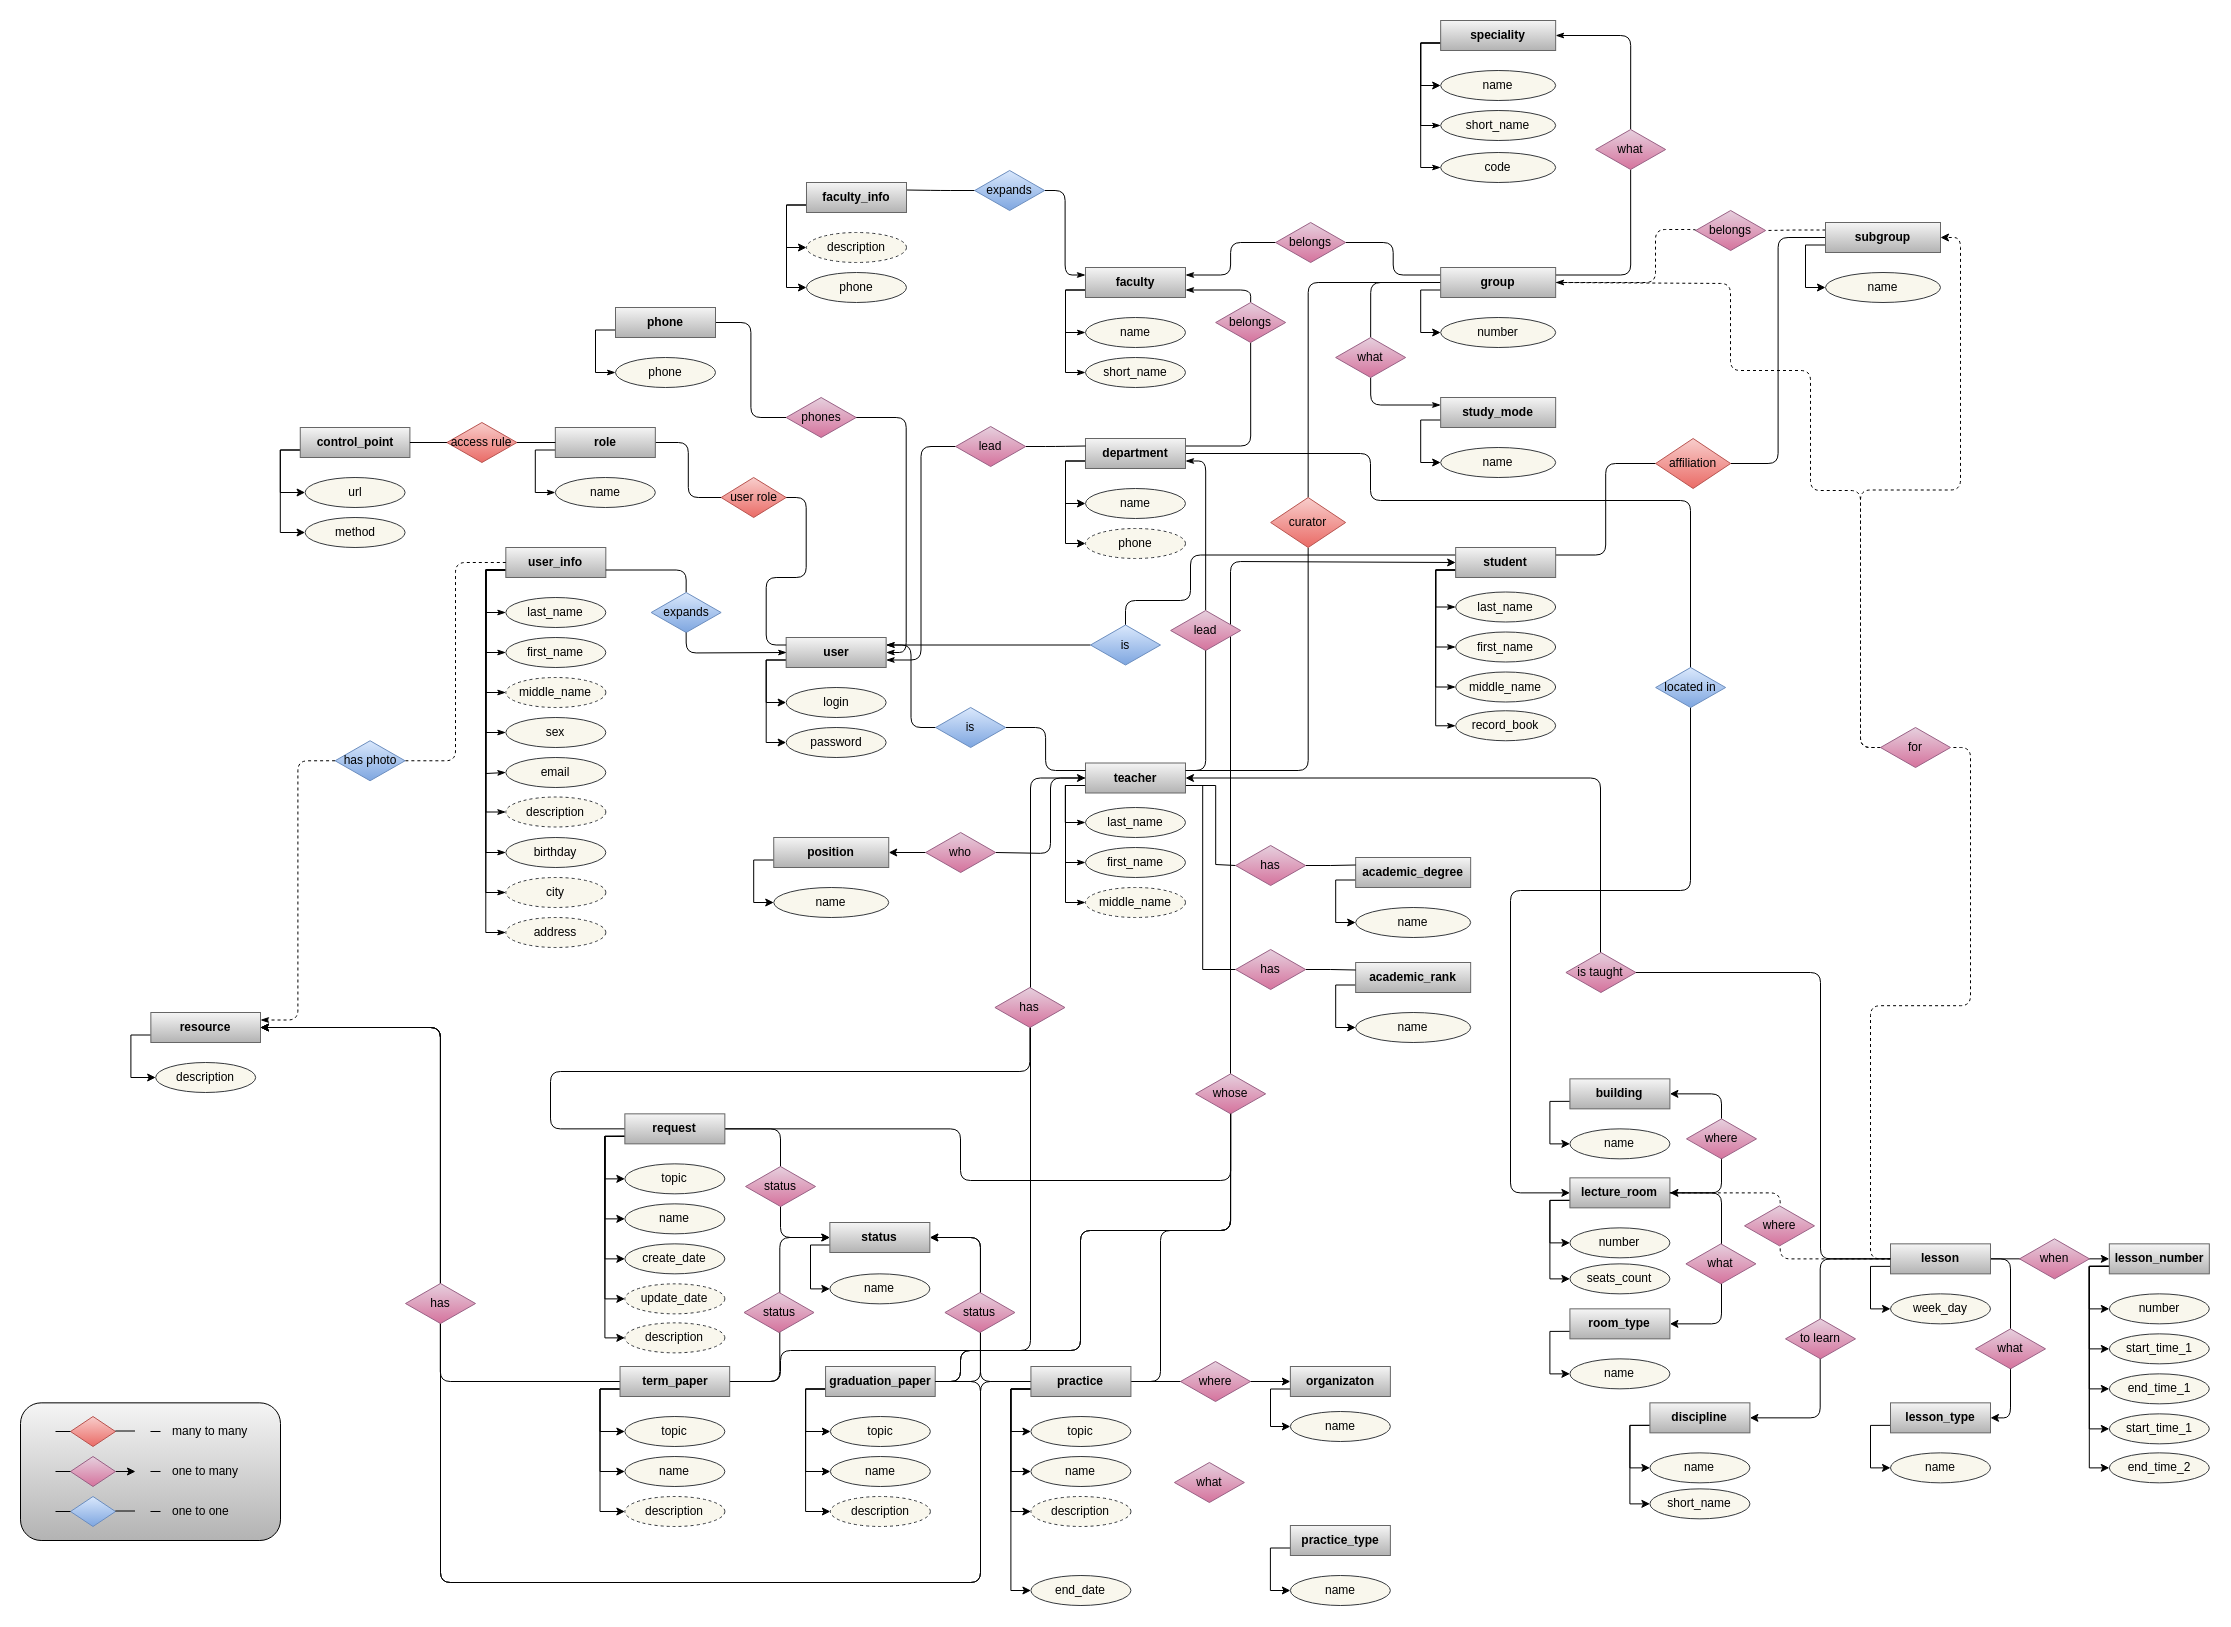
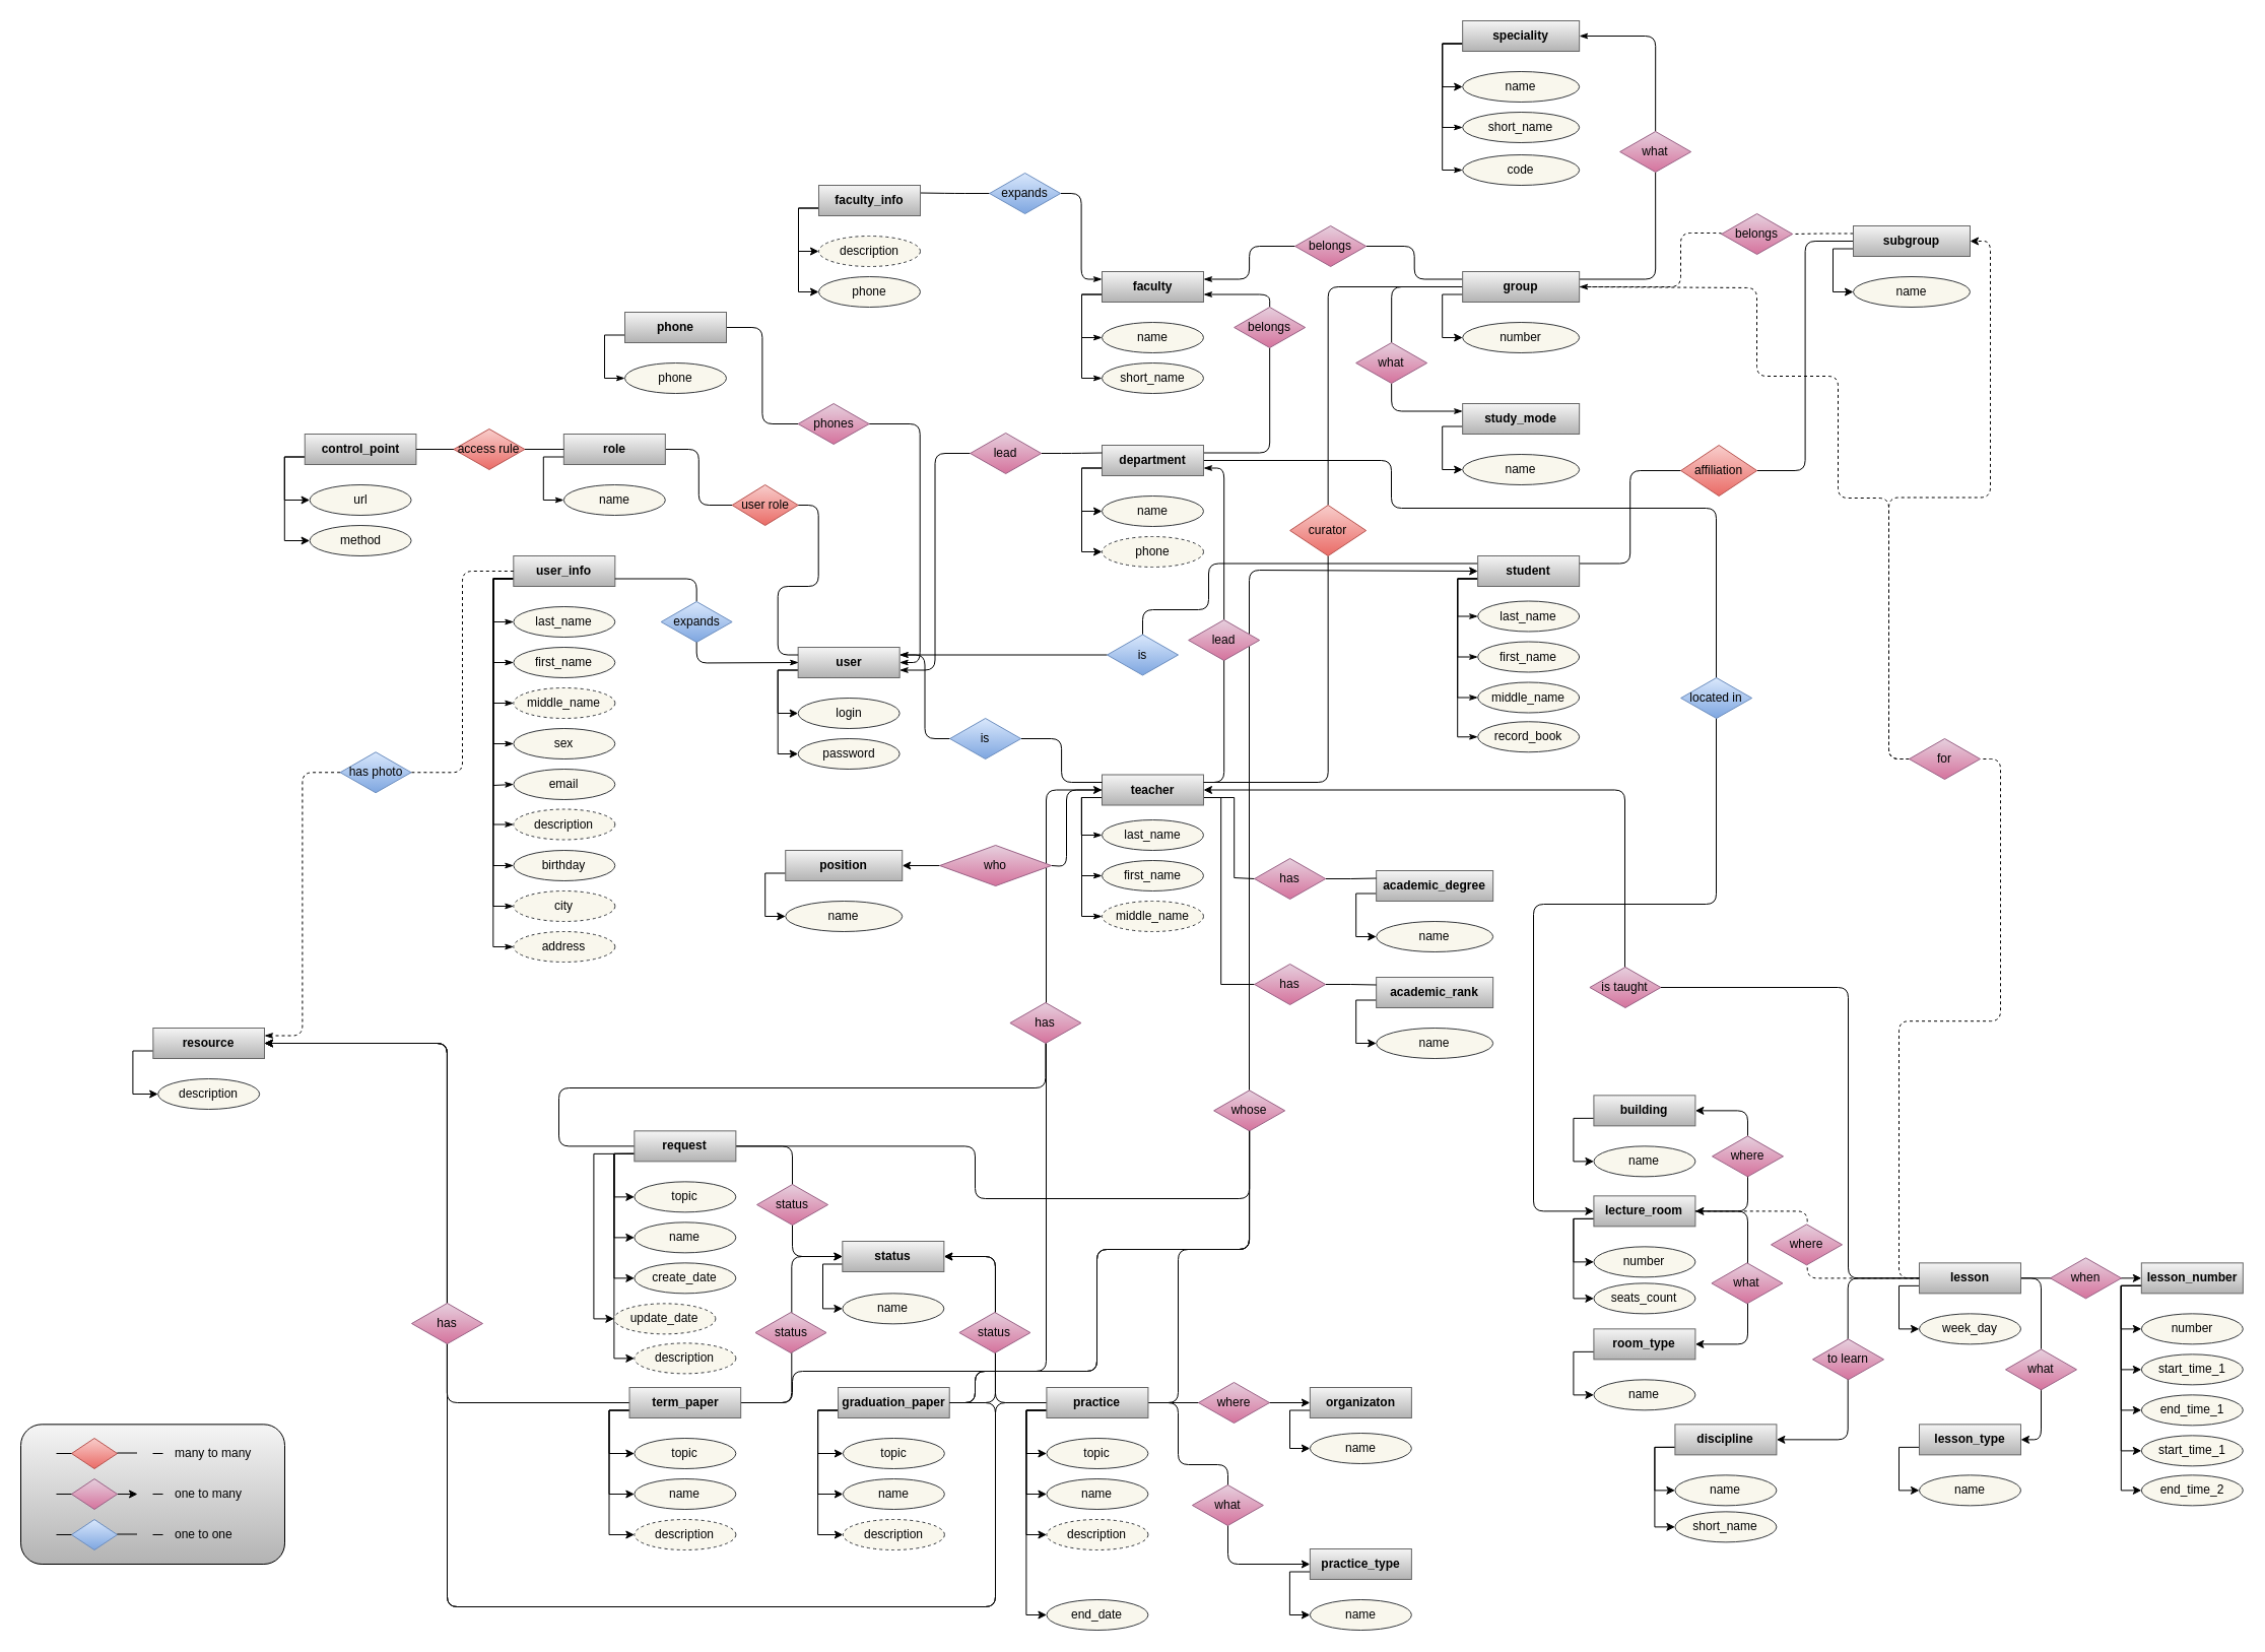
- <mxCell id="209" value="who" style="rhombus;whiteSpace=wrap;html=1;fillColor=#e6d0de;strokeColor=#996185;gradientColor=#d5739d;" parent="1" vertex="1"><mxGeometry x="925.15" y="832" width="70" height="40" as="geometry" /></mxCell>
+ <mxCell id="209" value="who" style="rhombus;whiteSpace=wrap;html=1;fillColor=#e6d0de;strokeColor=#996185;gradientColor=#d5739d;" parent="1" vertex="1"><mxGeometry x="925.15" y="832" width="110" height="40" as="geometry" /></mxCell>
- <mxCell id="109" value="&lt;span style=&quot;white-space: normal&quot;&gt;update_date&lt;/span&gt;" style="ellipse;whiteSpace=wrap;html=1;fillColor=#f9f7ed;strokeColor=#36393d;dashed=1;" parent="1" vertex="1"><mxGeometry x="624.35" y="1283.35" width="100" height="30" as="geometry" /></mxCell>
+ <mxCell id="109" value="&lt;span style=&quot;white-space: normal&quot;&gt;update_date&lt;/span&gt;" style="ellipse;whiteSpace=wrap;html=1;fillColor=#f9f7ed;strokeColor=#36393d;dashed=1;" parent="1" vertex="1"><mxGeometry x="604.35" y="1283.35" width="100" height="30" as="geometry" /></mxCell>
+ <mxCell id="55" style="edgeStyle=orthogonalEdgeStyle;rounded=1;orthogonalLoop=1;jettySize=auto;html=1;exitX=1;exitY=0.5;exitDx=0;exitDy=0;entryX=0;entryY=0.5;entryDx=0;entryDy=0;" parent="1" source="60" target="69" edge="1"><mxGeometry relative="1" as="geometry"><Array as="points"><mxPoint x="1160" y="1381" /><mxPoint x="1160" y="1442" /><mxPoint x="1209" y="1442" /><mxPoint x="1209" y="1540" /></Array></mxGeometry></mxCell>
